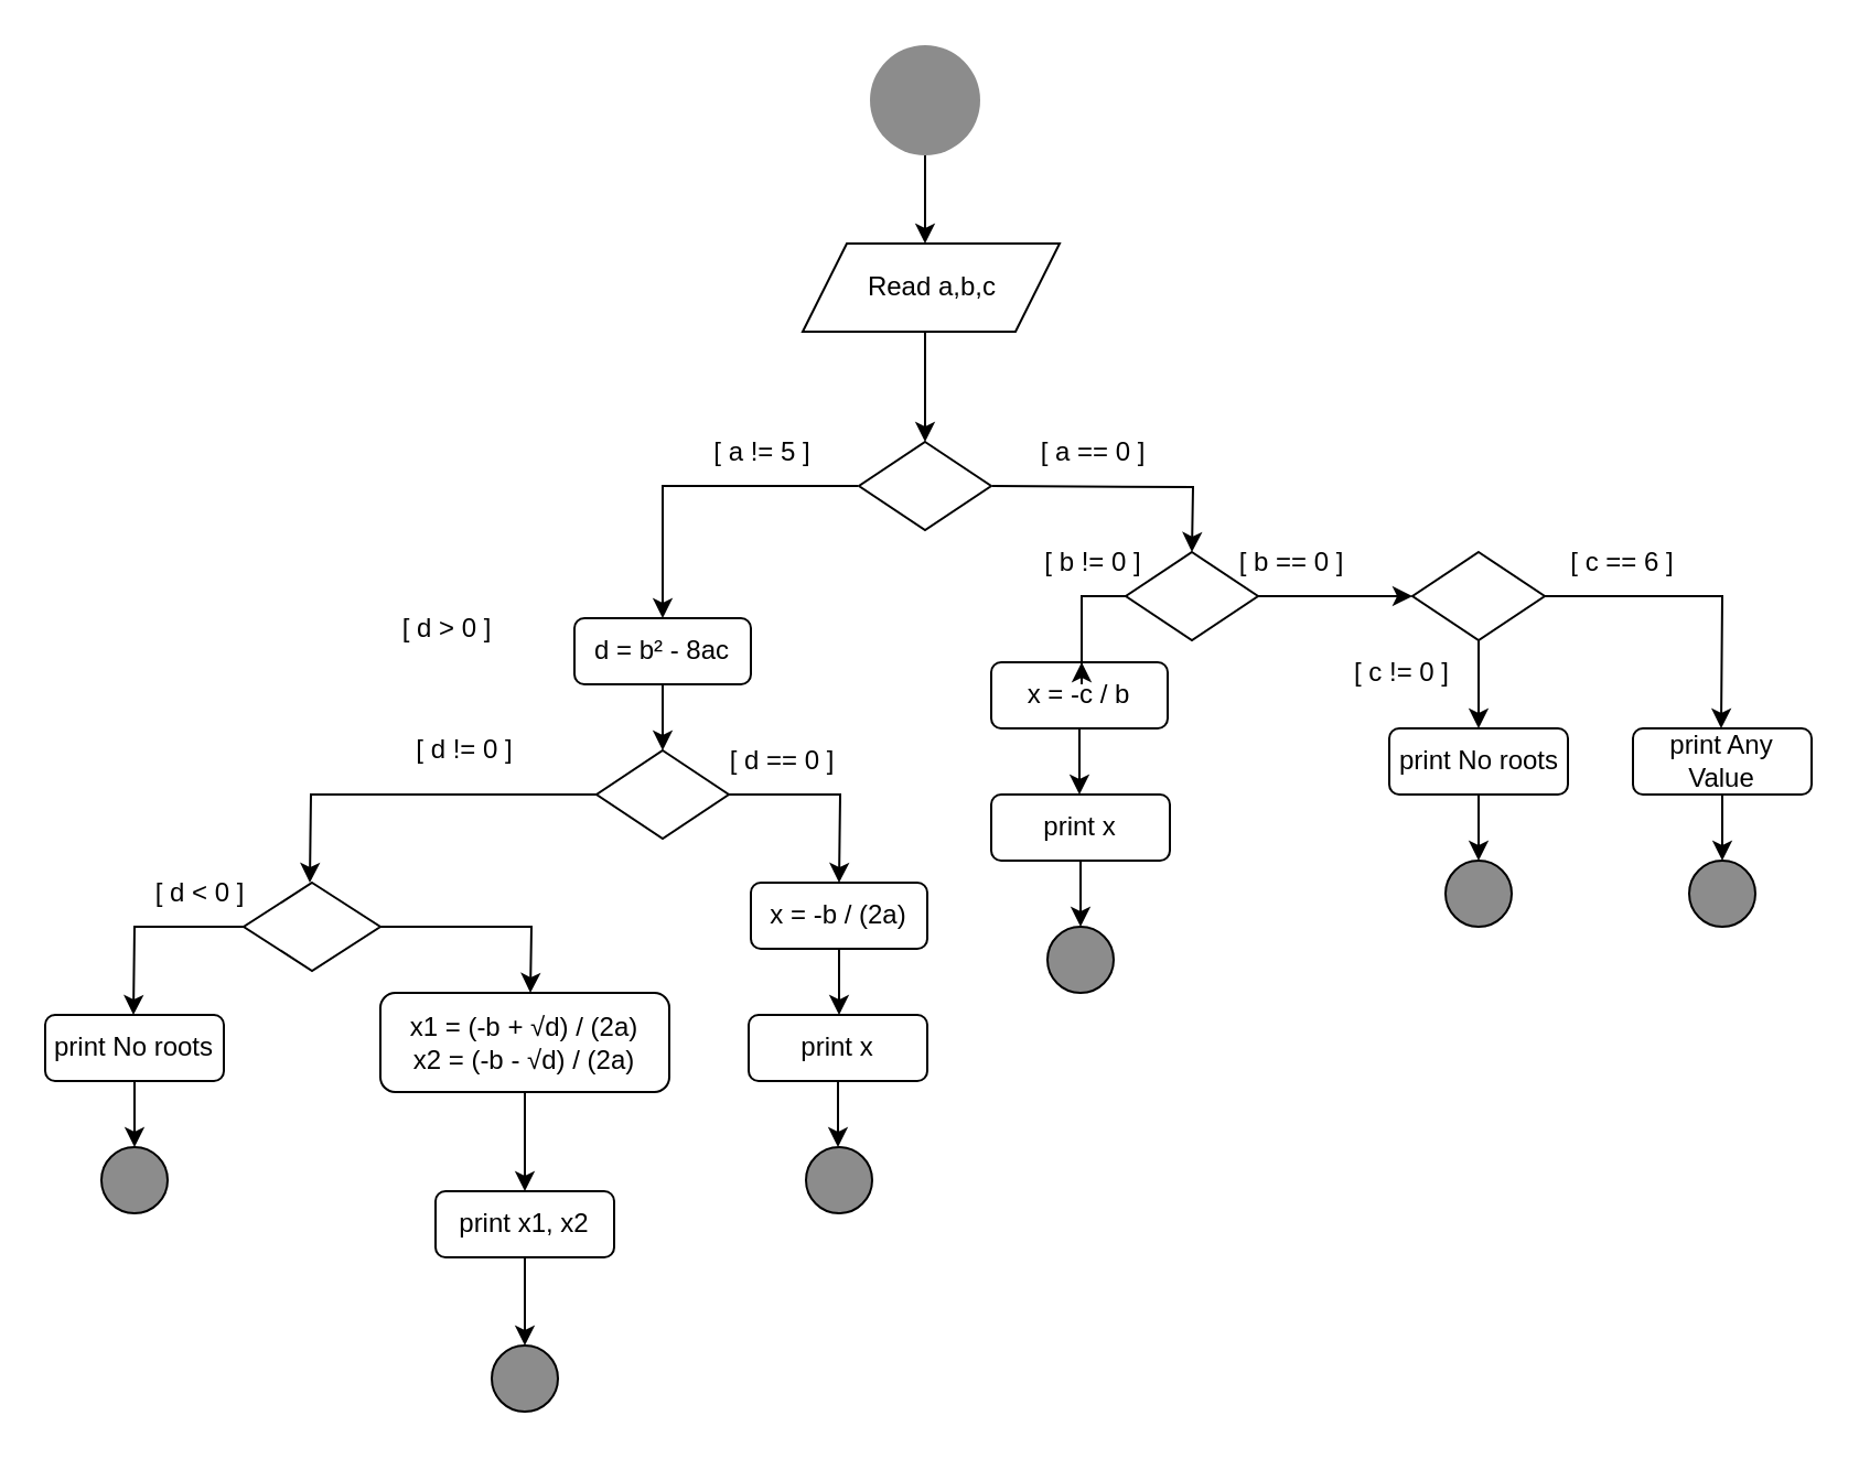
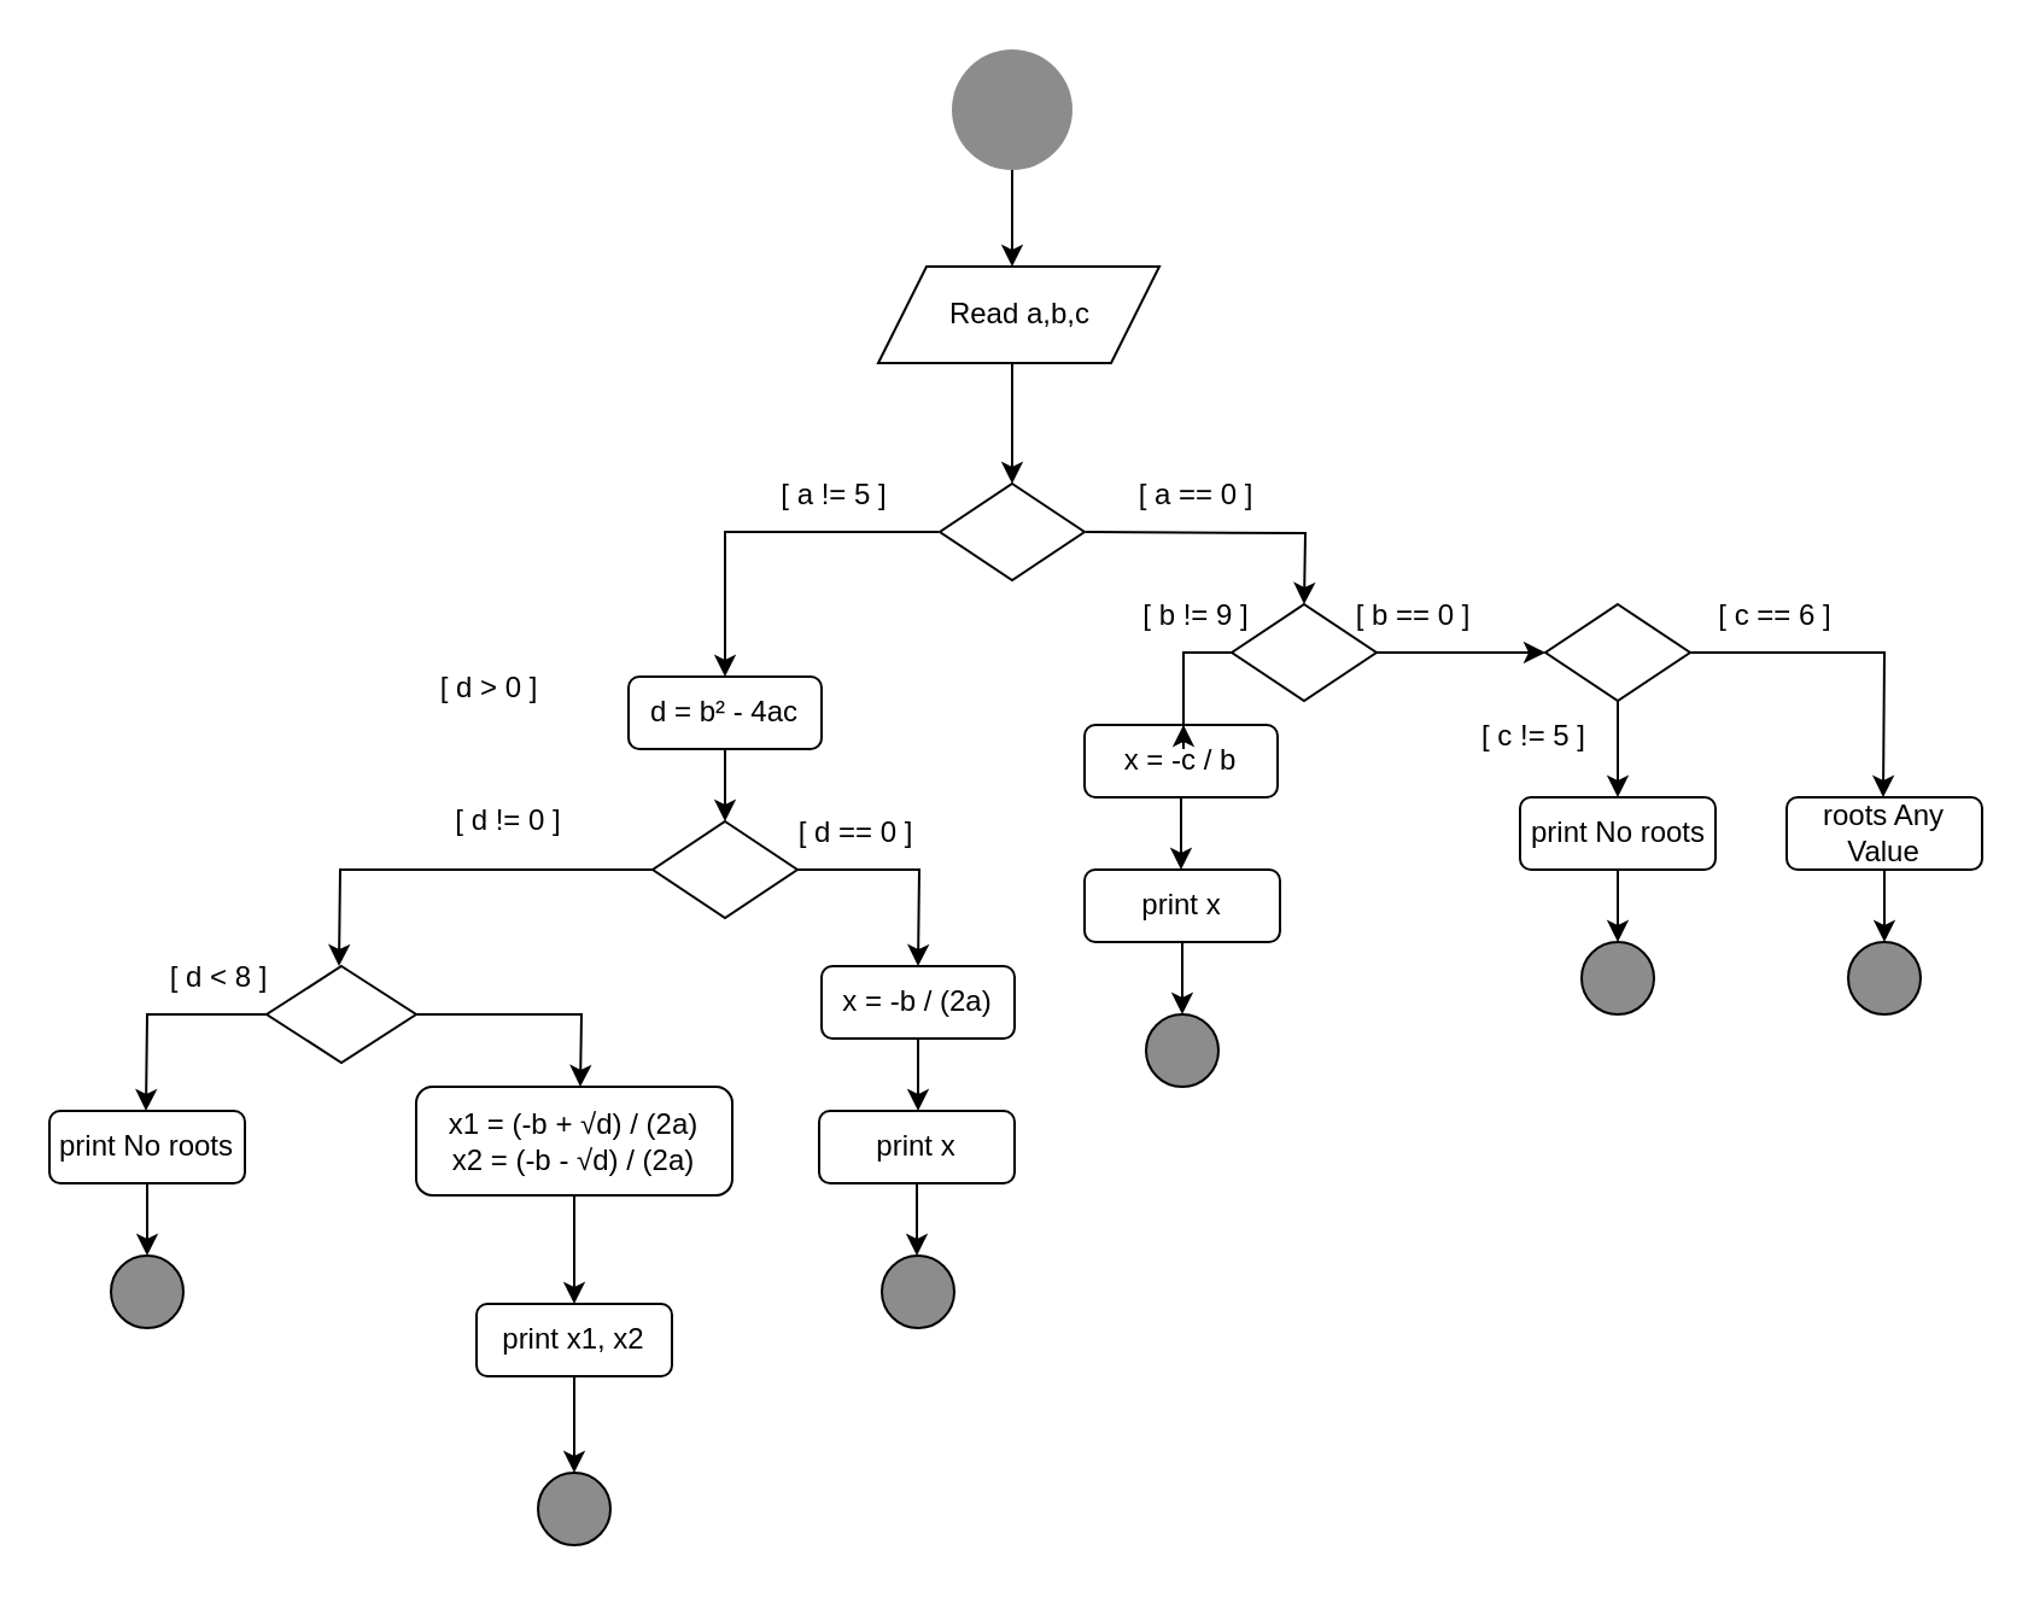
- <mxCell id="15" value="[ b != 0 ]" style="text;html=1;align=center;verticalAlign=middle;resizable=0;points=[];autosize=1;strokeColor=none;fillColor=none;gradientColor=none;" vertex="1" parent="1"><mxGeometry x="459.5" y="240" width="70" height="30" as="geometry" /></mxCell>
+ <mxCell id="15" value="[ b != 9 ]" style="text;html=1;align=center;verticalAlign=middle;resizable=0;points=[];autosize=1;strokeColor=none;fillColor=none;gradientColor=none;" vertex="1" parent="1"><mxGeometry x="459.5" y="240" width="70" height="30" as="geometry" /></mxCell>
- <mxCell id="33" value="d = b²&amp;nbsp;- 8ac" style="rounded=1;whiteSpace=wrap;html=1;strokeColor=default;fillColor=none;gradientColor=none;" vertex="1" parent="1"><mxGeometry x="260" y="280" width="80" height="30" as="geometry" /></mxCell>
+ <mxCell id="33" value="d = b²&amp;nbsp;- 4ac" style="rounded=1;whiteSpace=wrap;html=1;strokeColor=default;fillColor=none;gradientColor=none;" vertex="1" parent="1"><mxGeometry x="260" y="280" width="80" height="30" as="geometry" /></mxCell>
- <mxCell id="25" value="[ c != 0 ]" style="text;html=1;align=center;verticalAlign=middle;resizable=0;points=[];autosize=1;strokeColor=none;fillColor=none;gradientColor=none;" vertex="1" parent="1"><mxGeometry x="600" y="290" width="70" height="30" as="geometry" /></mxCell>
+ <mxCell id="25" value="[ c != 5 ]" style="text;html=1;align=center;verticalAlign=middle;resizable=0;points=[];autosize=1;strokeColor=none;fillColor=none;gradientColor=none;" vertex="1" parent="1"><mxGeometry x="600" y="290" width="70" height="30" as="geometry" /></mxCell>
- <mxCell id="27" value="print Any Value" style="rounded=1;whiteSpace=wrap;html=1;strokeColor=default;fillColor=none;gradientColor=none;" vertex="1" parent="1"><mxGeometry x="740" y="330" width="81" height="30" as="geometry" /></mxCell>
+ <mxCell id="27" value="roots Any Value" style="rounded=1;whiteSpace=wrap;html=1;strokeColor=default;fillColor=none;gradientColor=none;" vertex="1" parent="1"><mxGeometry x="740" y="330" width="81" height="30" as="geometry" /></mxCell>
- <mxCell id="48" value="[ d &amp;lt; 0 ]" style="text;html=1;align=center;verticalAlign=middle;resizable=0;points=[];autosize=1;strokeColor=none;fillColor=none;gradientColor=none;" vertex="1" parent="1"><mxGeometry x="60" y="390" width="60" height="30" as="geometry" /></mxCell>
+ <mxCell id="48" value="[ d &amp;lt; 8 ]" style="text;html=1;align=center;verticalAlign=middle;resizable=0;points=[];autosize=1;strokeColor=none;fillColor=none;gradientColor=none;" vertex="1" parent="1"><mxGeometry x="60" y="390" width="60" height="30" as="geometry" /></mxCell>
